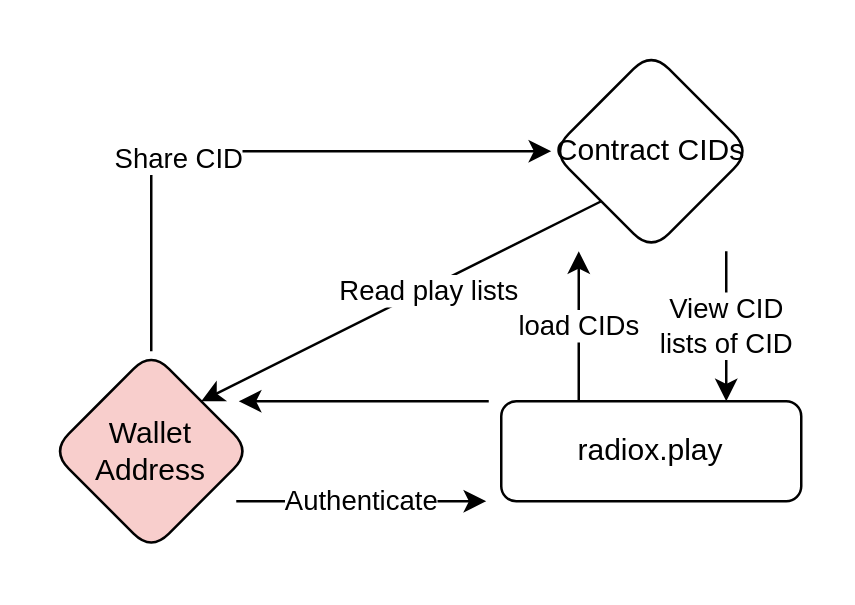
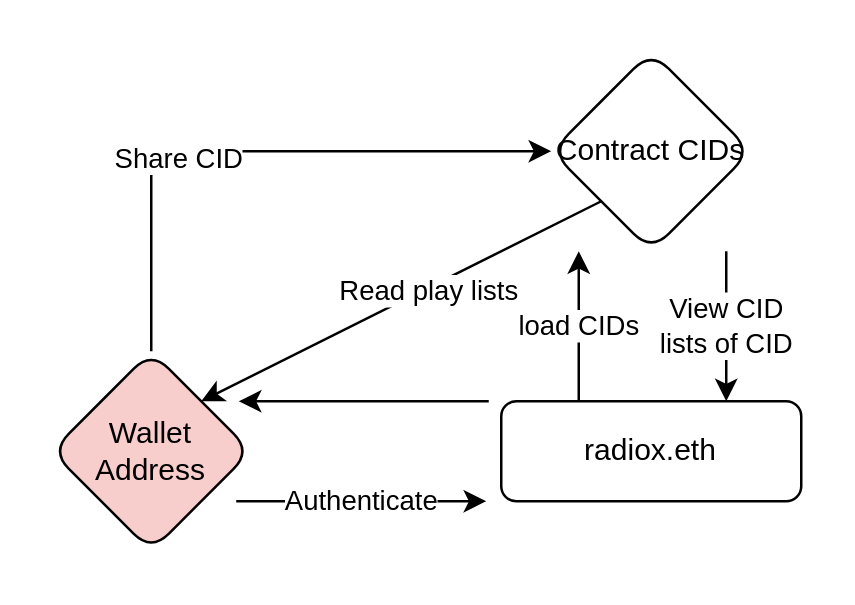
- <mxCell id="4" value="radiox.play" style="rounded=1;whiteSpace=wrap;html=1;" vertex="1" parent="1"><mxGeometry x="200" y="160" width="120" height="40" as="geometry" /></mxCell>
+ <mxCell id="4" value="radiox.eth" style="rounded=1;whiteSpace=wrap;html=1;" vertex="1" parent="1"><mxGeometry x="200" y="160" width="120" height="40" as="geometry" /></mxCell>
